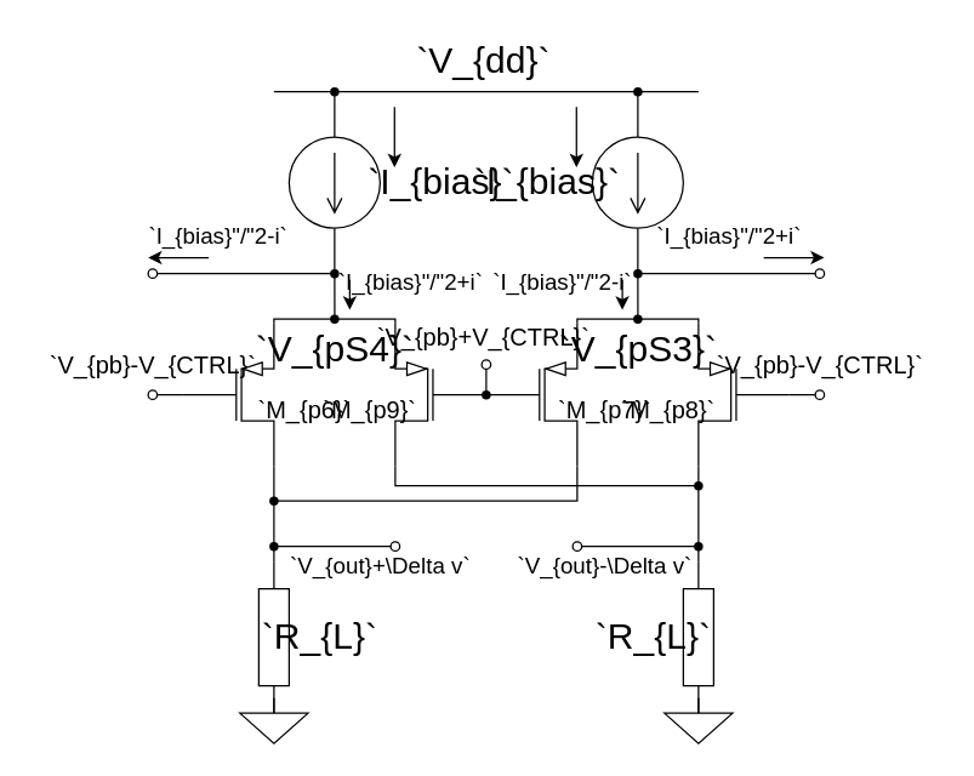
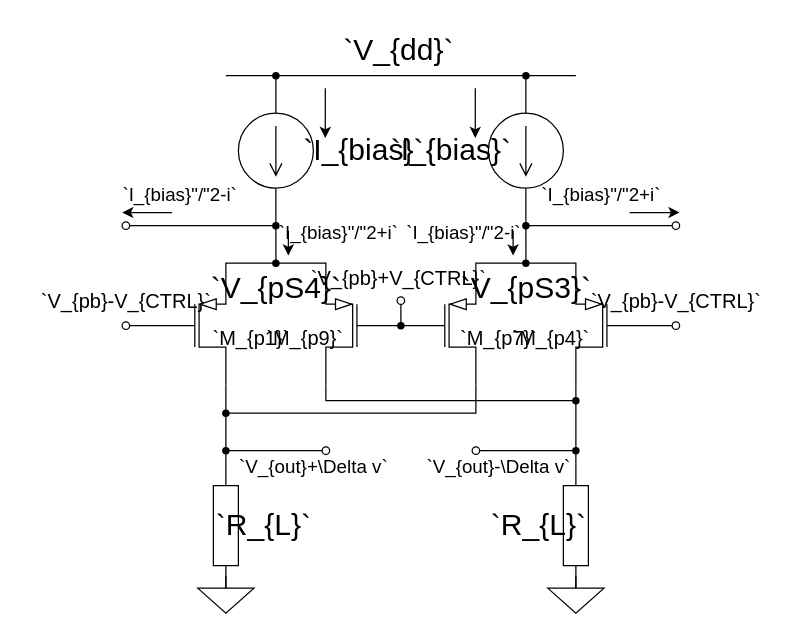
- <mxCell id="72" value="&lt;font style=&quot;font-size: 16px;&quot;&gt;`M_{p6}`&lt;/font&gt;" style="text;html=1;align=center;verticalAlign=middle;resizable=0;points=[];autosize=1;strokeColor=none;fillColor=none;fontSize=16;fontFamily=Helvetica;fontColor=default;" vertex="1" parent="1"><mxGeometry x="160" y="255" width="80" height="30" as="geometry" /></mxCell>
+ <mxCell id="72" value="&lt;font style=&quot;font-size: 16px;&quot;&gt;`M_{p1}`&lt;/font&gt;" style="text;html=1;align=center;verticalAlign=middle;resizable=0;points=[];autosize=1;strokeColor=none;fillColor=none;fontSize=16;fontFamily=Helvetica;fontColor=default;" vertex="1" parent="1"><mxGeometry x="160" y="255" width="80" height="30" as="geometry" /></mxCell>
- <mxCell id="75" value="&lt;font style=&quot;font-size: 16px;&quot;&gt;`M_{p8}`&lt;/font&gt;" style="text;html=1;align=center;verticalAlign=middle;resizable=0;points=[];autosize=1;strokeColor=none;fillColor=none;fontSize=16;fontFamily=Helvetica;fontColor=default;" vertex="1" parent="1"><mxGeometry x="400" y="255" width="80" height="30" as="geometry" /></mxCell>
+ <mxCell id="75" value="&lt;font style=&quot;font-size: 16px;&quot;&gt;`M_{p4}`&lt;/font&gt;" style="text;html=1;align=center;verticalAlign=middle;resizable=0;points=[];autosize=1;strokeColor=none;fillColor=none;fontSize=16;fontFamily=Helvetica;fontColor=default;" vertex="1" parent="1"><mxGeometry x="400" y="255" width="80" height="30" as="geometry" /></mxCell>
